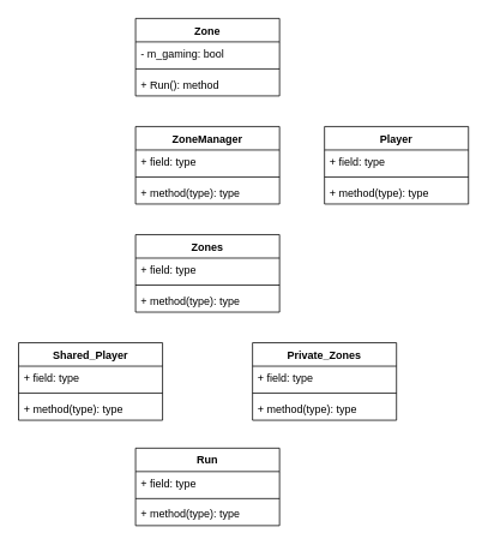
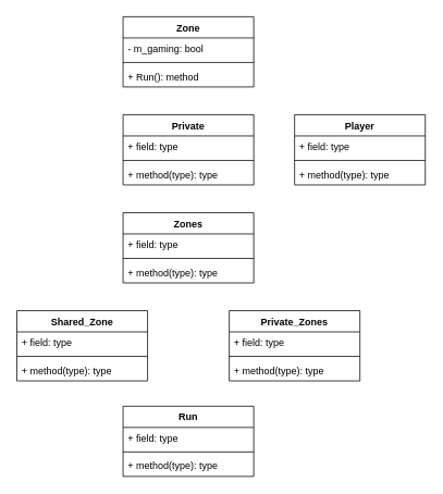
- <mxCell id="6" value="ZoneManager" style="swimlane;fontStyle=1;align=center;verticalAlign=top;childLayout=stackLayout;horizontal=1;startSize=26;horizontalStack=0;resizeParent=1;resizeParentMax=0;resizeLast=0;collapsible=1;marginBottom=0;whiteSpace=wrap;html=1;" vertex="1" parent="1"><mxGeometry x="150" y="140" width="160" height="86" as="geometry" /></mxCell>
+ <mxCell id="6" value="Private" style="swimlane;fontStyle=1;align=center;verticalAlign=top;childLayout=stackLayout;horizontal=1;startSize=26;horizontalStack=0;resizeParent=1;resizeParentMax=0;resizeLast=0;collapsible=1;marginBottom=0;whiteSpace=wrap;html=1;" vertex="1" parent="1"><mxGeometry x="150" y="140" width="160" height="86" as="geometry" /></mxCell>
- <mxCell id="22" value="Shared_Player" style="swimlane;fontStyle=1;align=center;verticalAlign=top;childLayout=stackLayout;horizontal=1;startSize=26;horizontalStack=0;resizeParent=1;resizeParentMax=0;resizeLast=0;collapsible=1;marginBottom=0;whiteSpace=wrap;html=1;" vertex="1" parent="1"><mxGeometry x="20" y="380" width="160" height="86" as="geometry" /></mxCell>
+ <mxCell id="22" value="Shared_Zone" style="swimlane;fontStyle=1;align=center;verticalAlign=top;childLayout=stackLayout;horizontal=1;startSize=26;horizontalStack=0;resizeParent=1;resizeParentMax=0;resizeLast=0;collapsible=1;marginBottom=0;whiteSpace=wrap;html=1;" vertex="1" parent="1"><mxGeometry x="20" y="380" width="160" height="86" as="geometry" /></mxCell>
